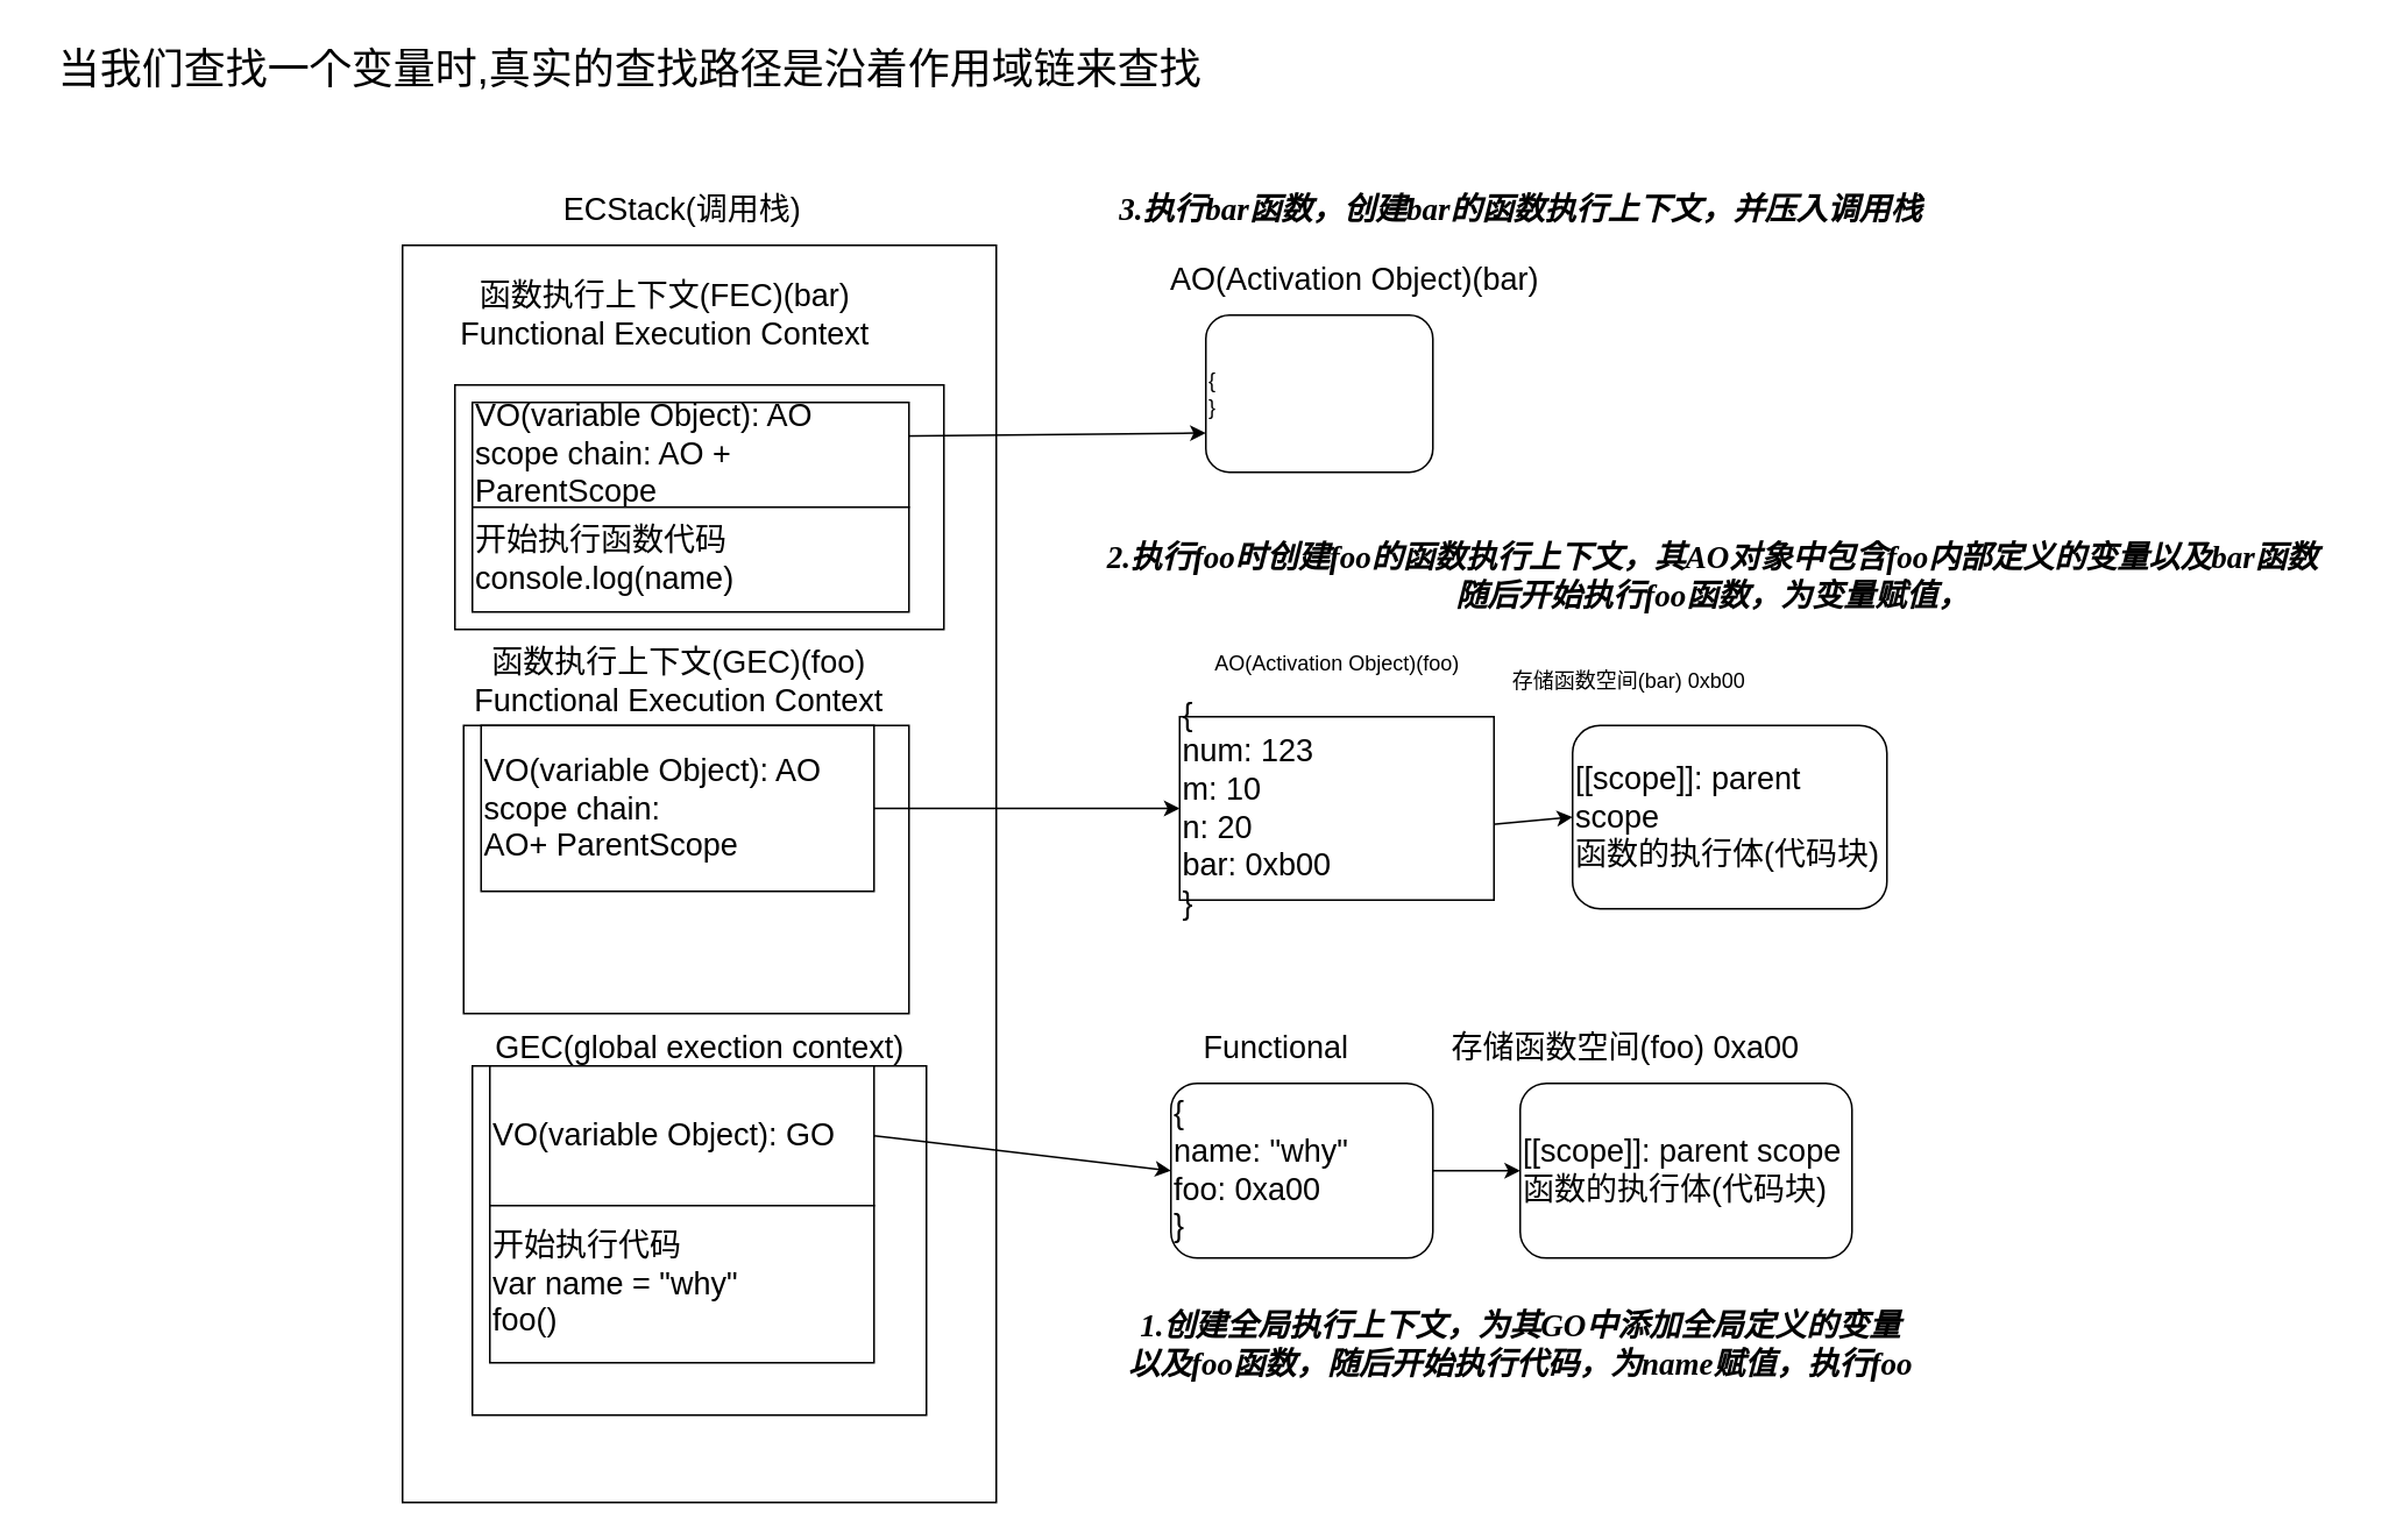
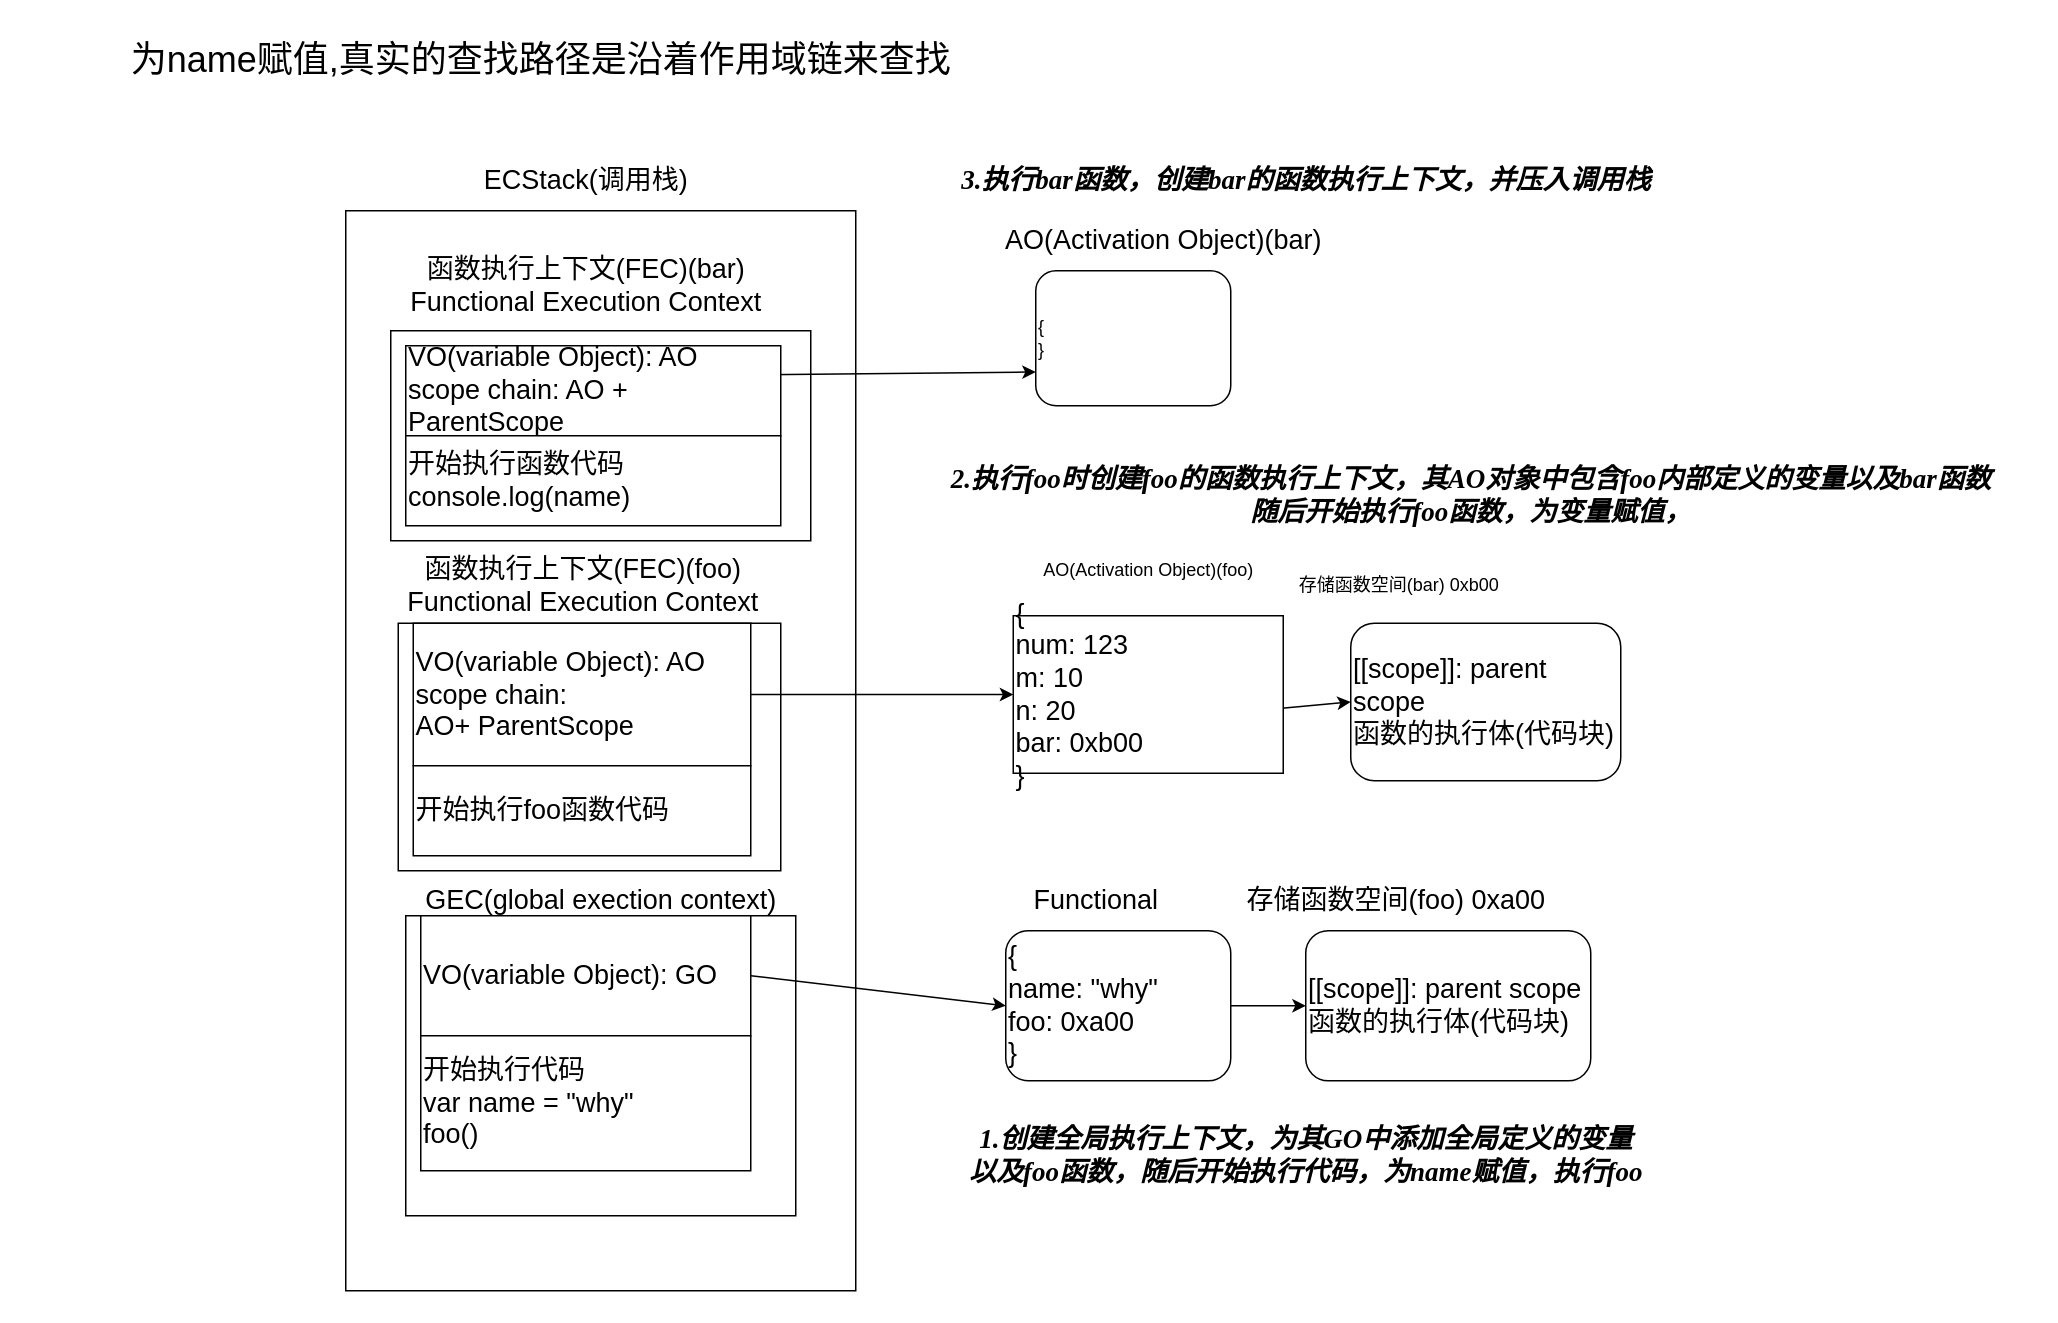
- <mxCell id="23" value="&lt;font style=&quot;font-size: 24px;&quot;&gt;当我们查找一个变量时,真实的查找路径是沿着作用域链来查找&lt;/font&gt;" style="text;html=1;align=center;verticalAlign=middle;resizable=0;points=[];autosize=1;strokeColor=none;" parent="1" vertex="1"><mxGeometry x="20" y="20" width="680" height="40" as="geometry" /></mxCell>
+ <mxCell id="23" value="&lt;font style=&quot;font-size: 24px;&quot;&gt;为name赋值,真实的查找路径是沿着作用域链来查找&lt;/font&gt;" style="text;html=1;align=center;verticalAlign=middle;resizable=0;points=[];autosize=1;strokeColor=none;" parent="1" vertex="1"><mxGeometry x="20" y="20" width="680" height="40" as="geometry" /></mxCell>
- <mxCell id="27" value="&lt;font style=&quot;font-size: 18px;&quot;&gt;函数执行上下文(FEC)(bar)&lt;br&gt;Functional Execution Context&lt;/font&gt;" style="text;html=1;align=center;verticalAlign=middle;resizable=0;points=[];autosize=1;strokeColor=none;" parent="1" vertex="1"><mxGeometry x="250" y="150" width="260" height="60" as="geometry" /></mxCell>
+ <mxCell id="27" value="&lt;font style=&quot;font-size: 18px;&quot;&gt;函数执行上下文(FEC)(bar)&lt;br&gt;Functional Execution Context&lt;/font&gt;" style="text;html=1;align=center;verticalAlign=middle;resizable=0;points=[];autosize=1;strokeColor=none;" parent="1" vertex="1"><mxGeometry x="260" y="160" width="260" height="60" as="geometry" /></mxCell>
- <mxCell id="16" value="&lt;font style=&quot;font-size: 18px;&quot;&gt;函数执行上下文(GEC)(foo)&lt;br&gt;Functional Execution Context&lt;/font&gt;" style="text;html=1;align=center;verticalAlign=middle;resizable=0;points=[];autosize=1;strokeColor=none;" parent="1" vertex="1"><mxGeometry x="257.5" y="360" width="260" height="60" as="geometry" /></mxCell>
+ <mxCell id="16" value="&lt;font style=&quot;font-size: 18px;&quot;&gt;函数执行上下文(FEC)(foo)&lt;br&gt;Functional Execution Context&lt;/font&gt;" style="text;html=1;align=center;verticalAlign=middle;resizable=0;points=[];autosize=1;strokeColor=none;" parent="1" vertex="1"><mxGeometry x="257.5" y="360" width="260" height="60" as="geometry" /></mxCell>
+ <mxCell id="22" value="&lt;font style=&quot;font-size: 18px;&quot;&gt;开始执行foo函数代码&lt;/font&gt;" style="rounded=0;whiteSpace=wrap;html=1;align=left;" parent="1" vertex="1"><mxGeometry x="275" y="510" width="225" height="60" as="geometry" /></mxCell>
